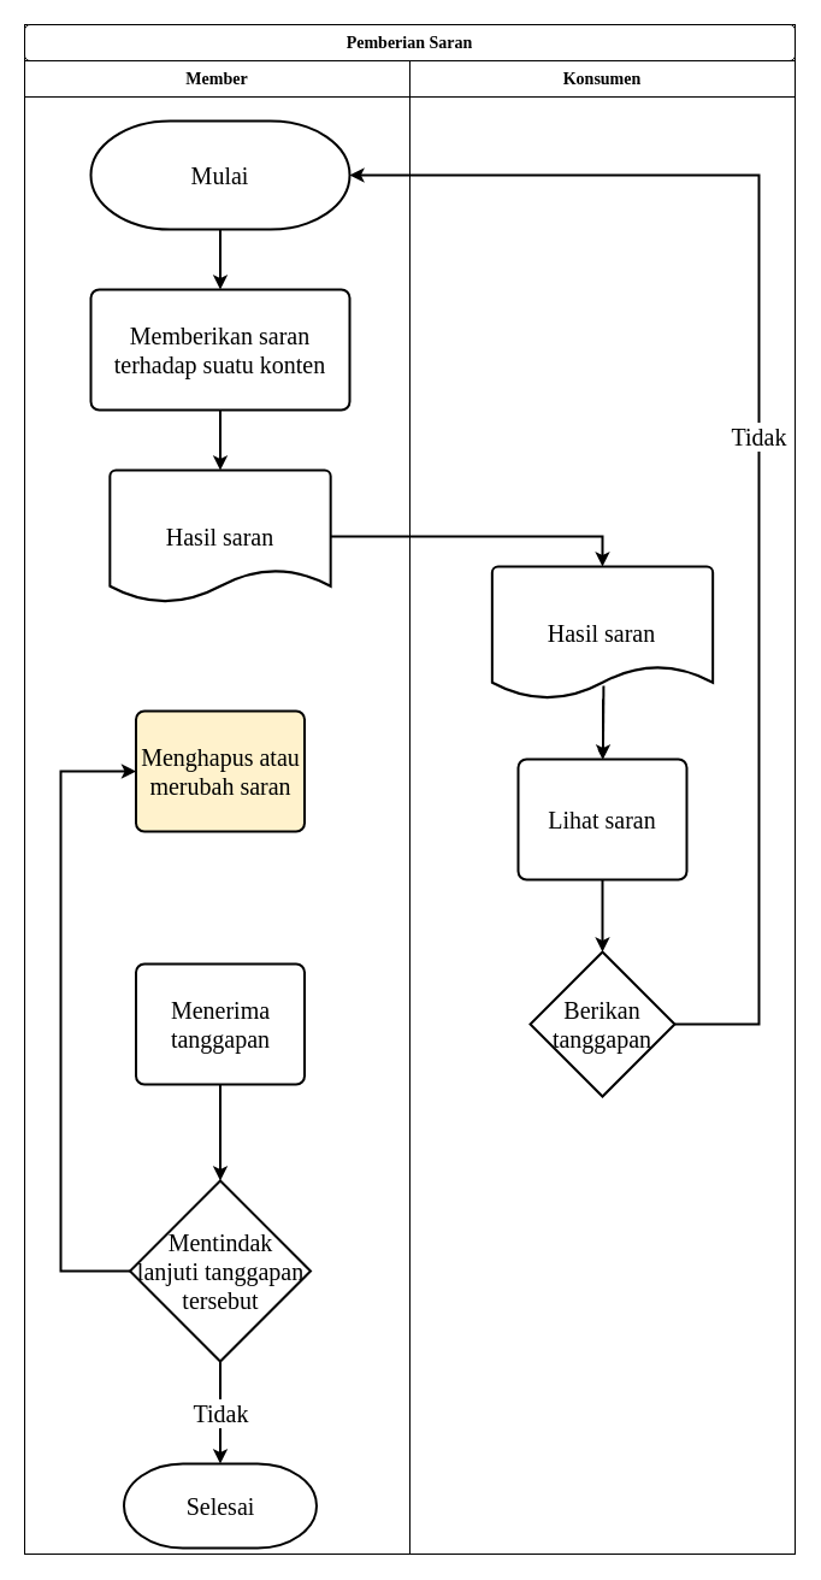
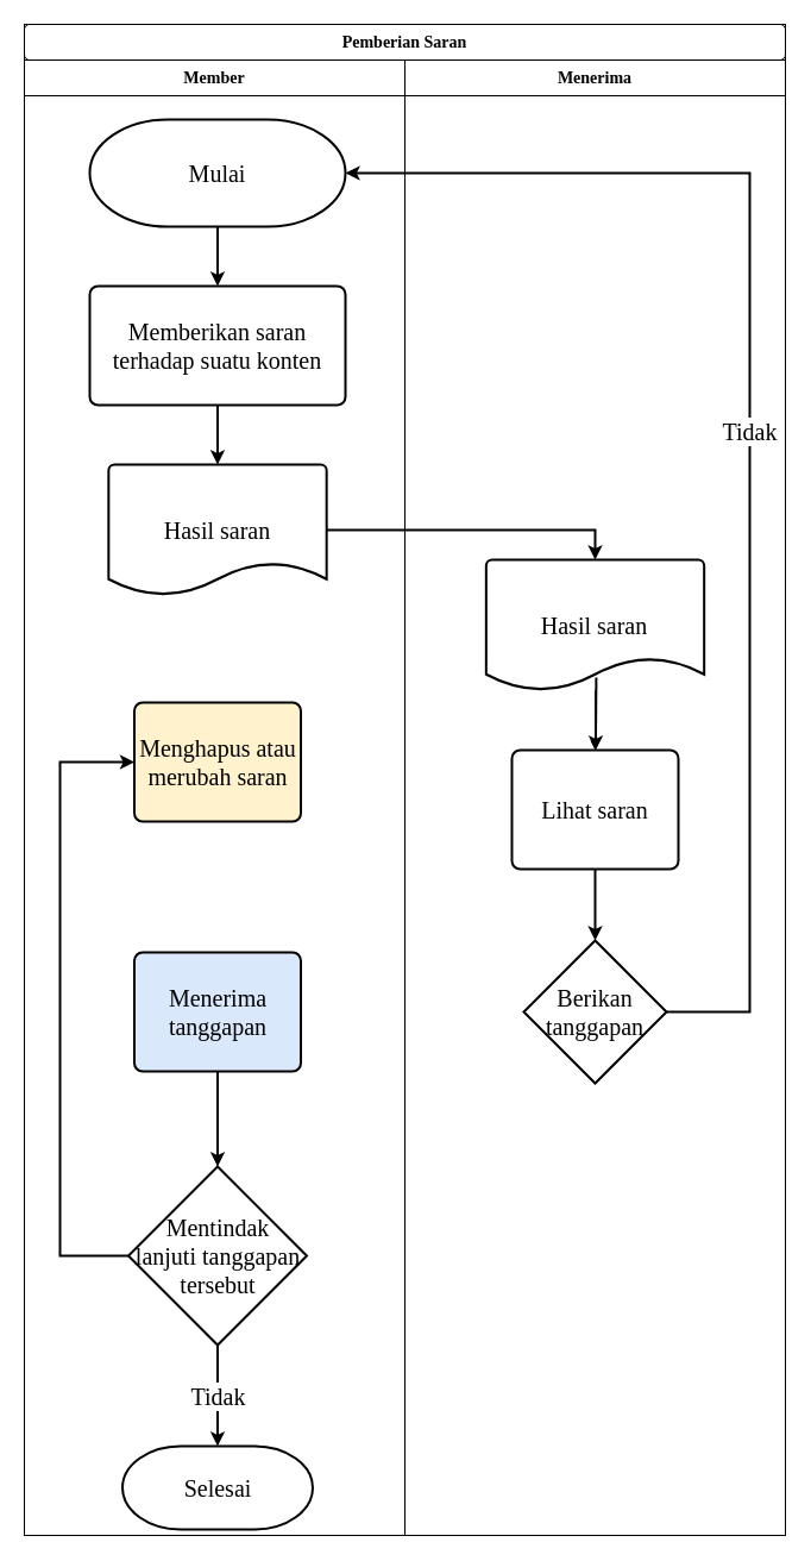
- <mxCell id="5" value="&lt;b&gt;&lt;font face=&quot;Times New Roman&quot;&gt;Konsumen&lt;/font&gt;&lt;/b&gt;" style="rounded=0;whiteSpace=wrap;html=1;fontSize=14;" vertex="1" parent="1"><mxGeometry x="340" y="50" width="320" height="30" as="geometry" /></mxCell>
+ <mxCell id="5" value="&lt;b&gt;&lt;font face=&quot;Times New Roman&quot;&gt;Menerima&lt;/font&gt;&lt;/b&gt;" style="rounded=0;whiteSpace=wrap;html=1;fontSize=14;" vertex="1" parent="1"><mxGeometry x="340" y="50" width="320" height="30" as="geometry" /></mxCell>
- <mxCell id="22" value="Menerima tanggapan" style="rounded=1;whiteSpace=wrap;html=1;absoluteArcSize=1;arcSize=14;strokeWidth=2;fontFamily=Times New Roman;fontSize=20;" vertex="1" parent="1"><mxGeometry x="112.5" y="800" width="140" height="100" as="geometry" /></mxCell>
+ <mxCell id="22" value="Menerima tanggapan" style="rounded=1;whiteSpace=wrap;html=1;absoluteArcSize=1;arcSize=14;strokeWidth=2;fontFamily=Times New Roman;fontSize=20;fillColor=#dae8fc;" vertex="1" parent="1"><mxGeometry x="112.5" y="800" width="140" height="100" as="geometry" /></mxCell>
